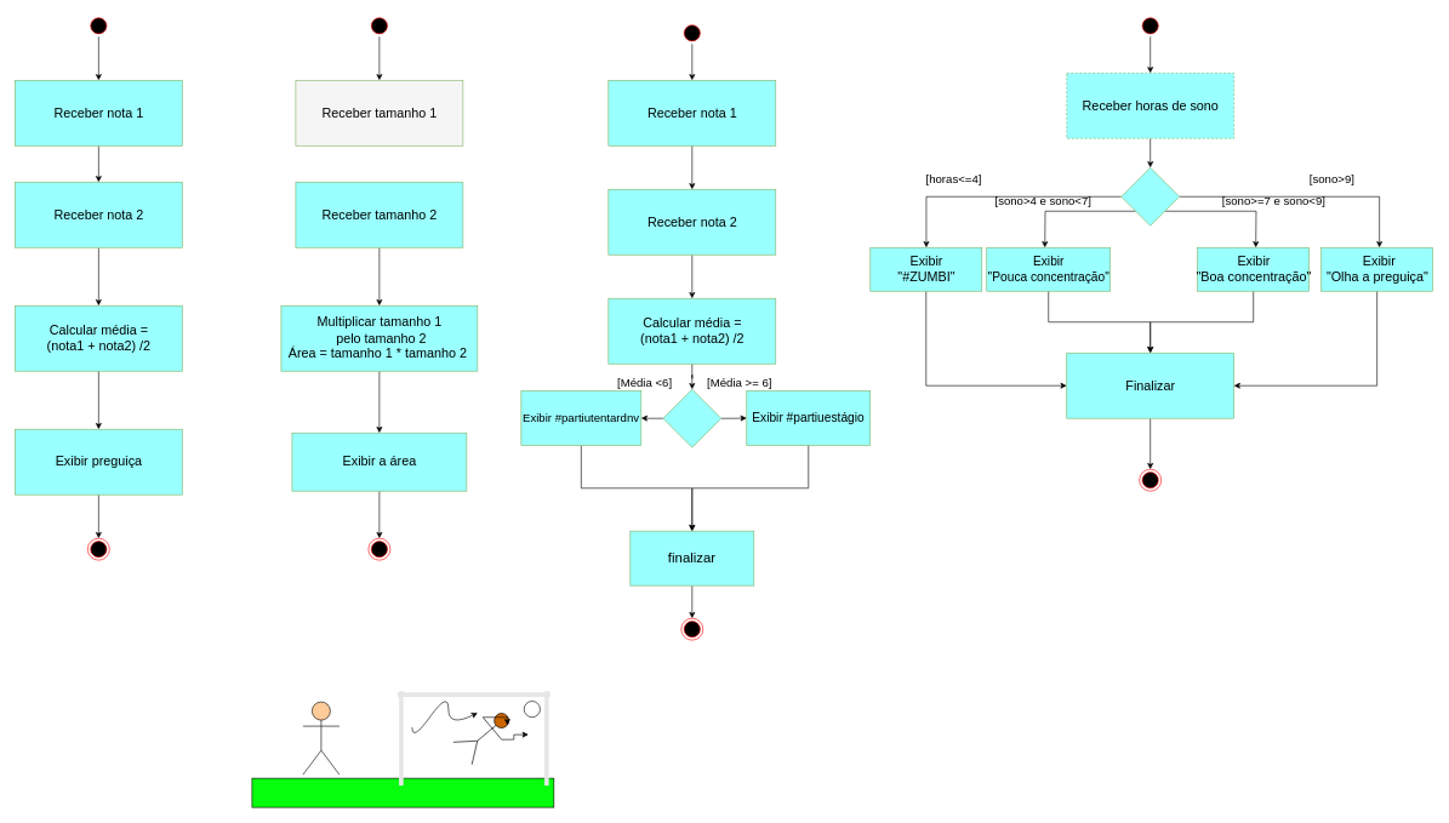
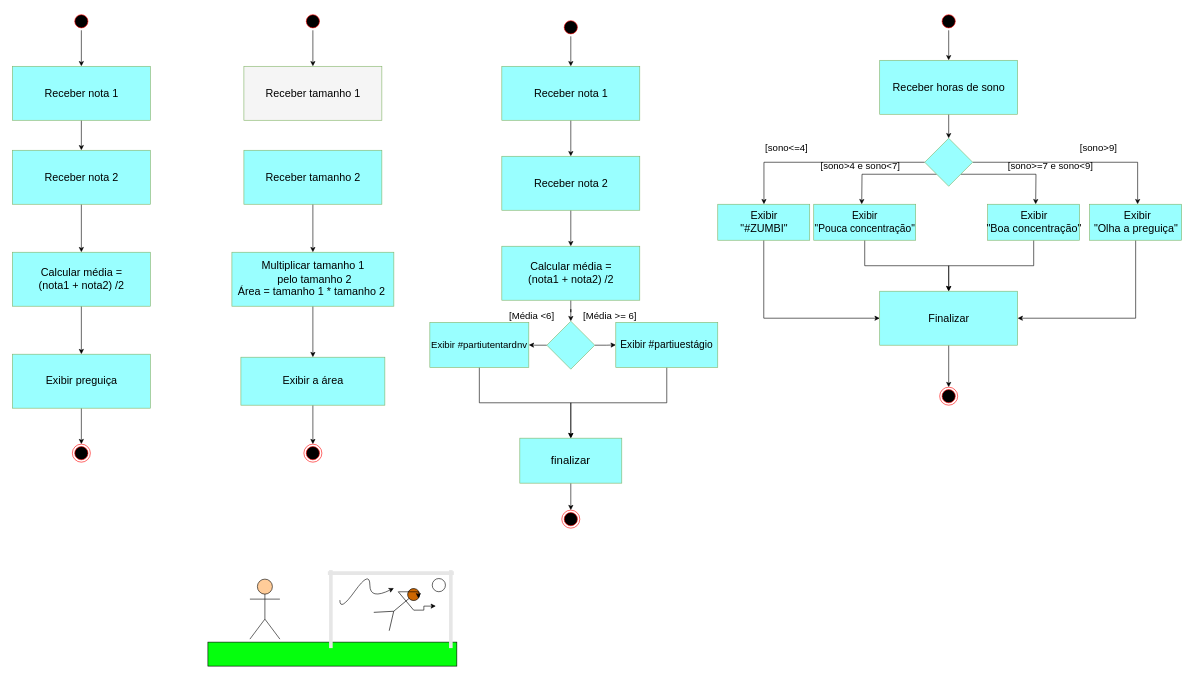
- <mxCell id="55" value="&lt;font style=&quot;font-size: 18px&quot;&gt;Receber horas de sono&lt;/font&gt;" style="html=1;fillColor=#99FFFF;strokeColor=#82b366;dashed=1;" vertex="1" parent="1"><mxGeometry x="1466" y="100" width="230" height="90" as="geometry" /></mxCell>
+ <mxCell id="55" value="&lt;font style=&quot;font-size: 18px&quot;&gt;Receber horas de sono&lt;/font&gt;" style="html=1;fillColor=#99FFFF;strokeColor=#82b366;" vertex="1" parent="1"><mxGeometry x="1466" y="100" width="230" height="90" as="geometry" /></mxCell>
- <mxCell id="71" value="[horas&amp;lt;=4]" style="text;html=1;strokeColor=none;fillColor=none;align=center;verticalAlign=middle;whiteSpace=wrap;rounded=0;fontSize=16;" vertex="1" parent="1"><mxGeometry x="1256" y="230" width="110" height="30" as="geometry" /></mxCell>
+ <mxCell id="71" value="[sono&amp;lt;=4]" style="text;html=1;strokeColor=none;fillColor=none;align=center;verticalAlign=middle;whiteSpace=wrap;rounded=0;fontSize=16;" vertex="1" parent="1"><mxGeometry x="1256" y="230" width="110" height="30" as="geometry" /></mxCell>
